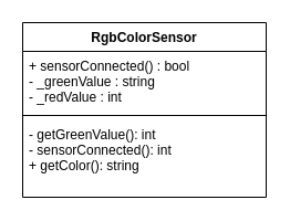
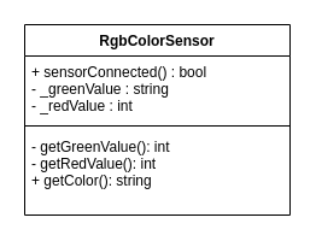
- <mxCell id="5" value="- getGreenValue(): int&#10;- sensorConnected(): int&#10;+ getColor(): string" style="text;strokeColor=none;fillColor=none;align=left;verticalAlign=top;spacingLeft=4;spacingRight=4;overflow=hidden;rotatable=0;points=[[0,0.5],[1,0.5]];portConstraint=eastwest;" vertex="1" parent="2"><mxGeometry y="88" width="220" height="70" as="geometry" /></mxCell>
+ <mxCell id="5" value="- getGreenValue(): int&#10;- getRedValue(): int&#10;+ getColor(): string" style="text;strokeColor=none;fillColor=none;align=left;verticalAlign=top;spacingLeft=4;spacingRight=4;overflow=hidden;rotatable=0;points=[[0,0.5],[1,0.5]];portConstraint=eastwest;" vertex="1" parent="2"><mxGeometry y="88" width="220" height="70" as="geometry" /></mxCell>
